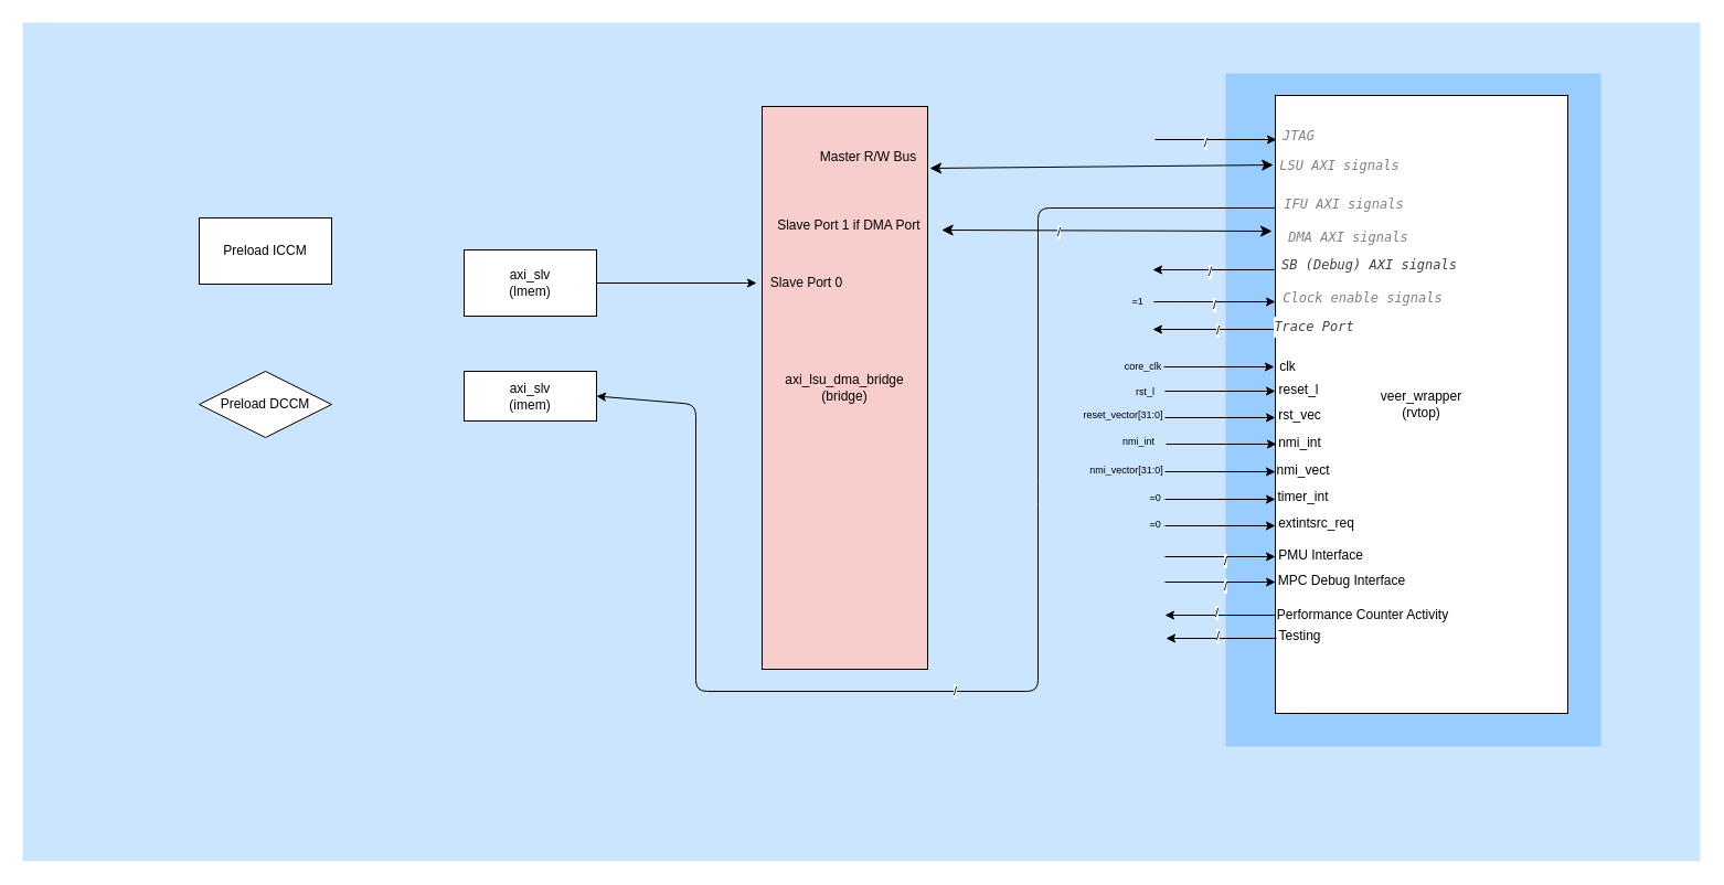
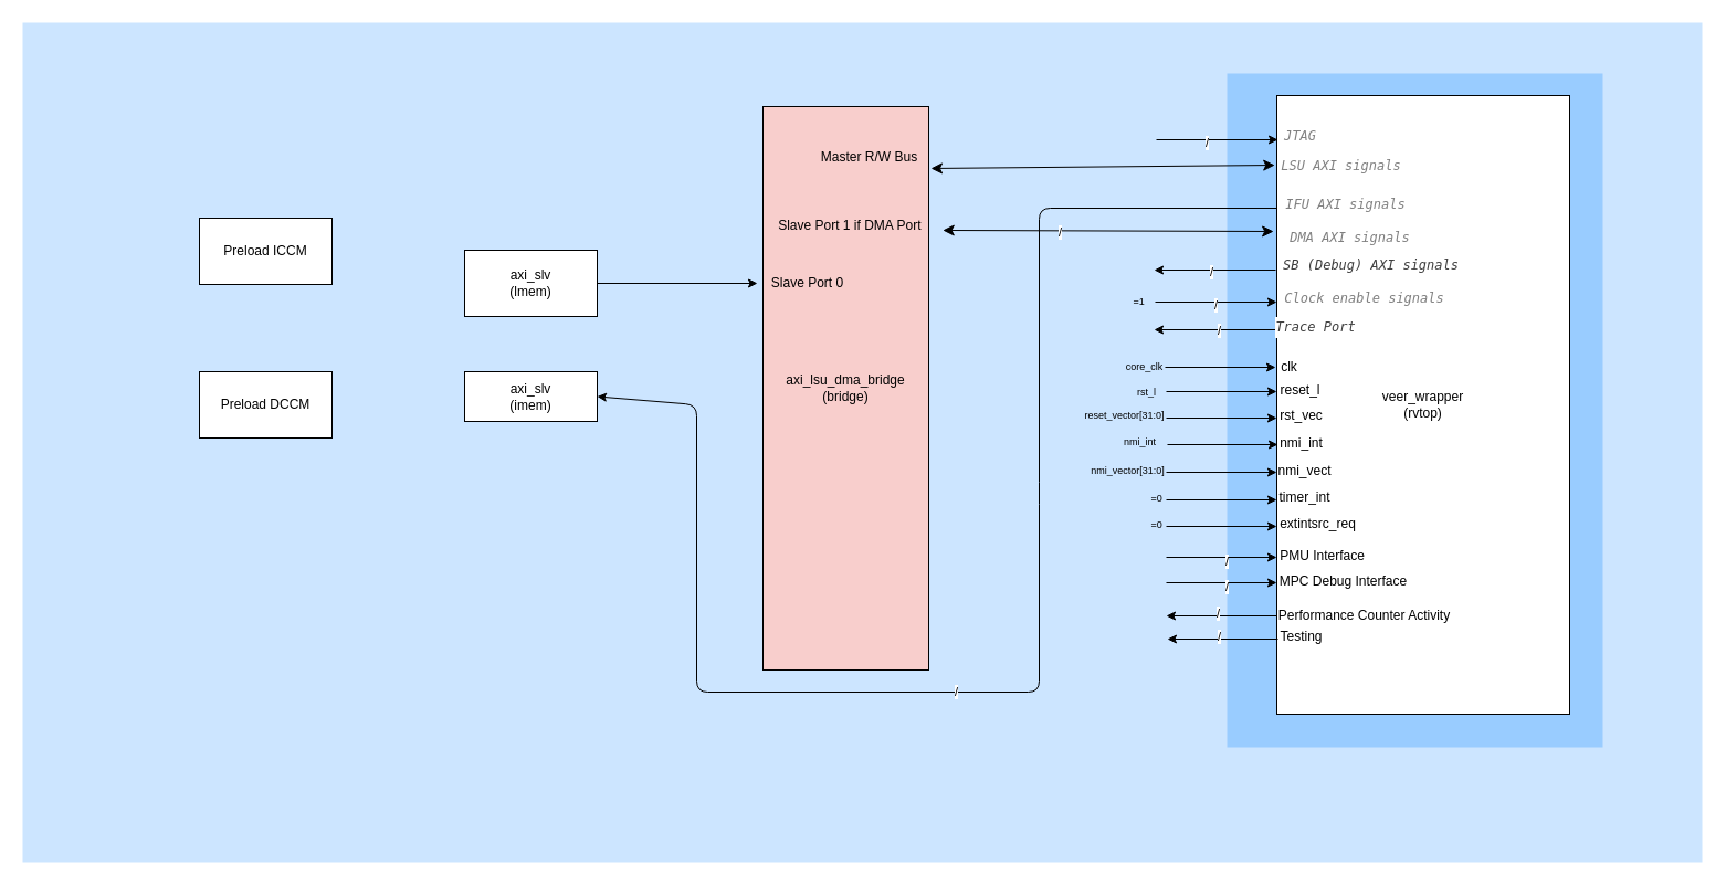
- <mxCell id="60" value="&lt;span style=&quot;text-wrap-mode: nowrap;&quot;&gt;Preload DCCM&lt;/span&gt;" style="rhombus;whiteSpace=wrap;html=1;" parent="1" vertex="1"><mxGeometry x="180" y="336" width="120" height="60" as="geometry" /></mxCell>
+ <mxCell id="60" value="&lt;span style=&quot;text-wrap-mode: nowrap;&quot;&gt;Preload DCCM&lt;/span&gt;" style="whiteSpace=wrap;html=1;" parent="1" vertex="1"><mxGeometry x="180" y="336" width="120" height="60" as="geometry" /></mxCell>
